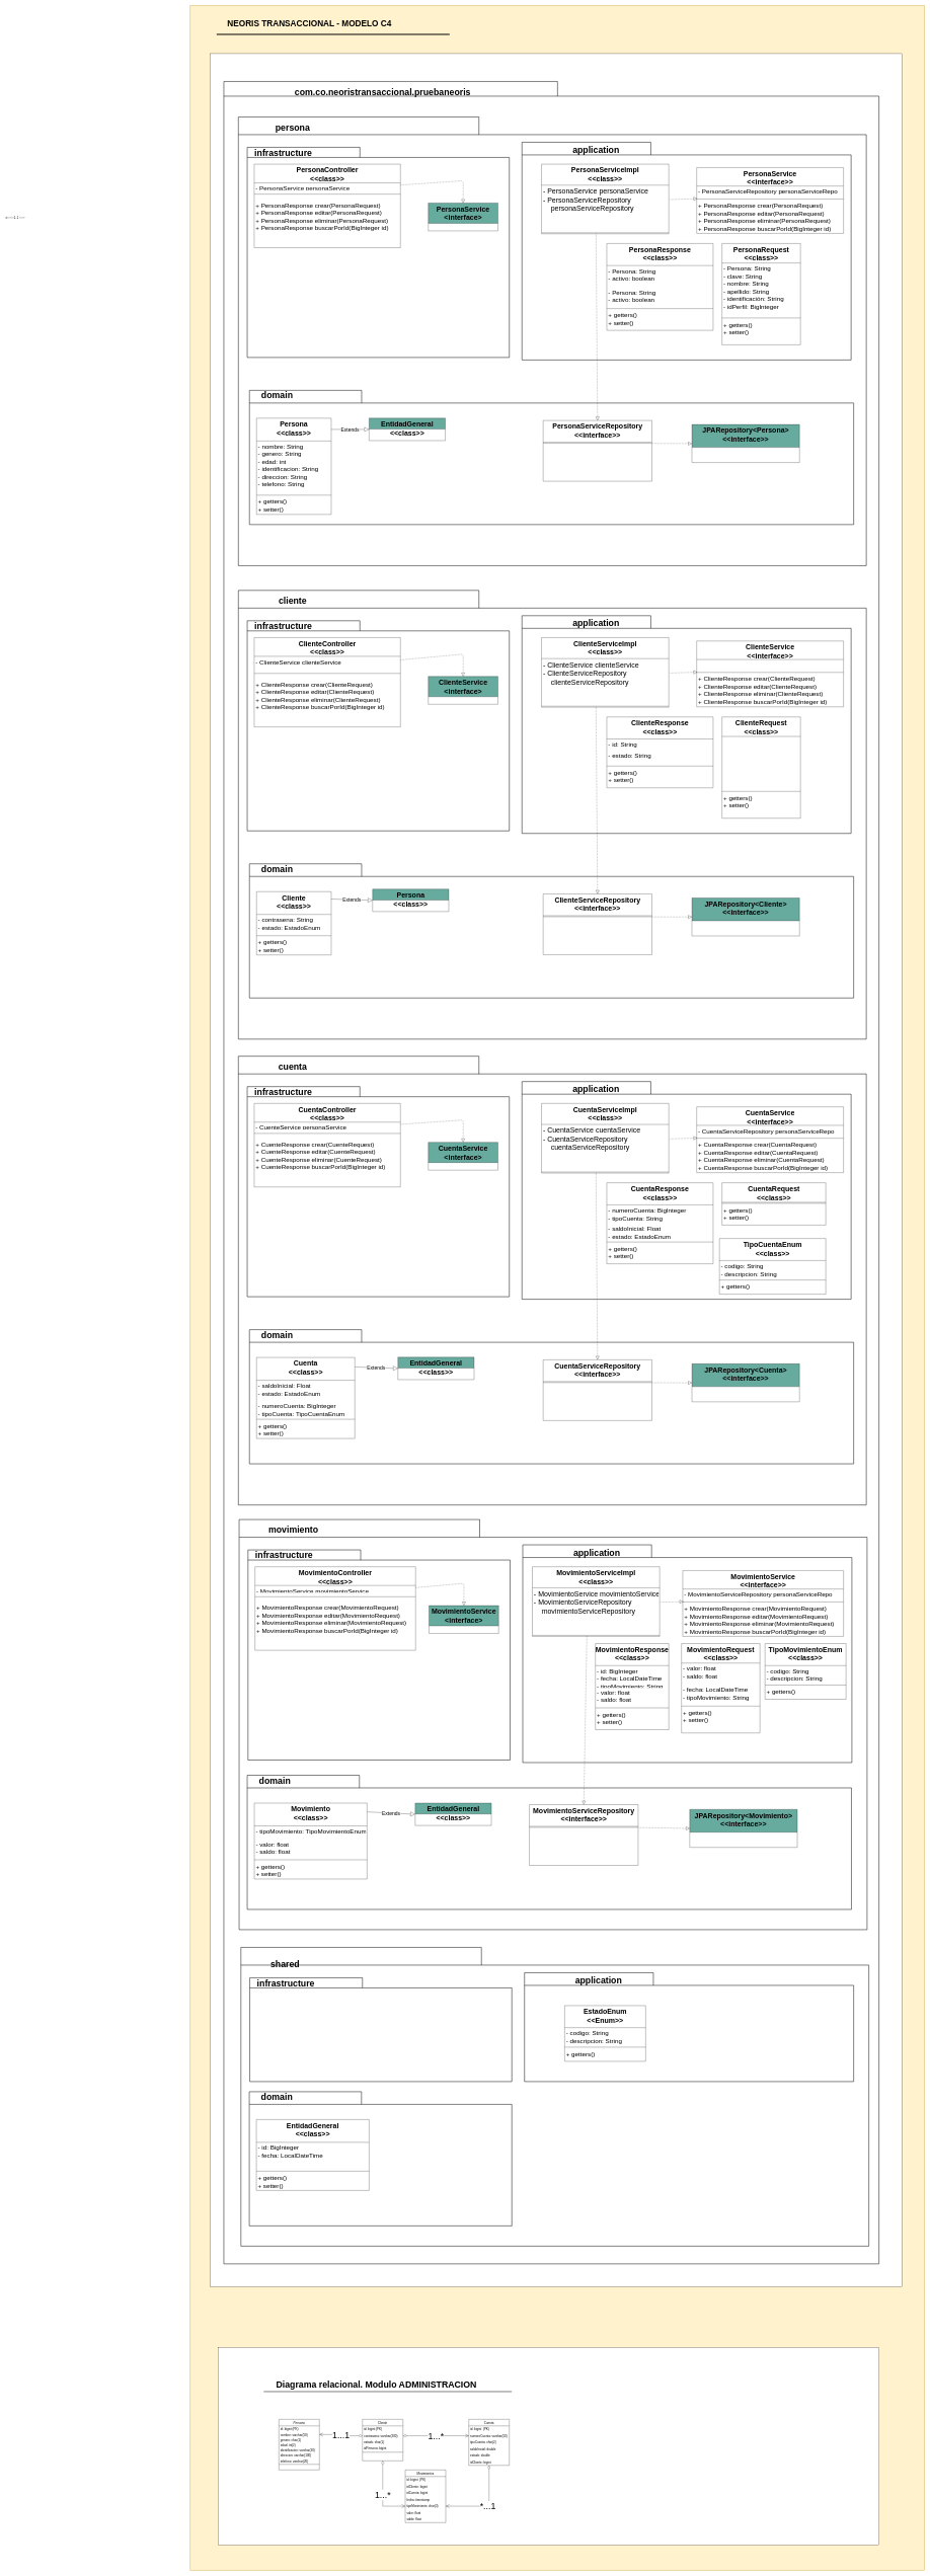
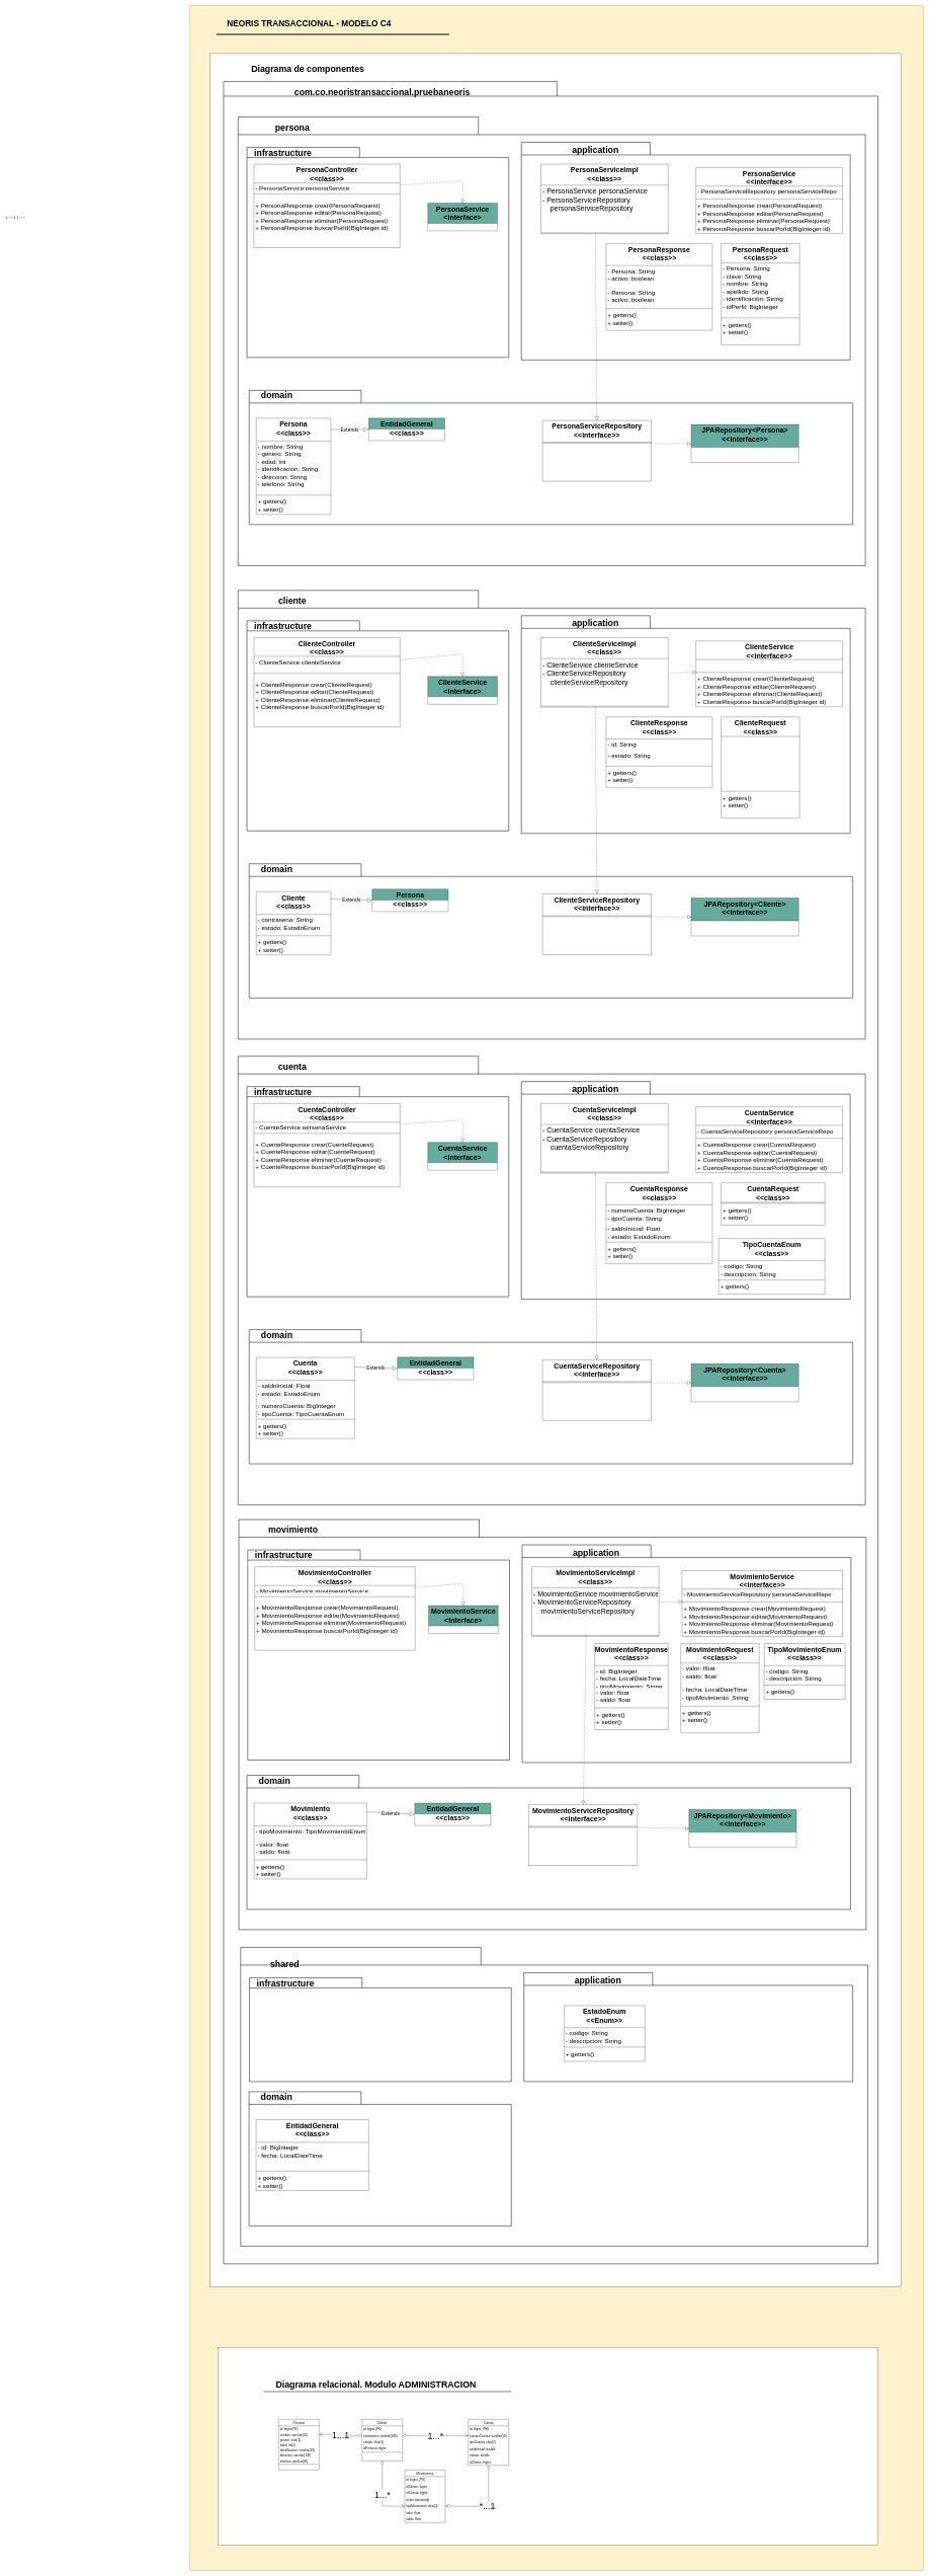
+ <mxCell id="6" value="Diagrama de componentes&amp;nbsp;" style="text;strokeColor=none;fillColor=none;html=1;fontSize=35;fontStyle=1;verticalAlign=middle;align=center;" vertex="1" parent="1"><mxGeometry x="890" y="250" width="661" height="40" as="geometry" /></mxCell>
- <mxCell id="30" value="" style="endArrow=block;dashed=1;endFill=0;endSize=12;html=1;exitX=1.01;exitY=0.31;exitDx=0;exitDy=0;entryX=0.004;entryY=1.064;entryDx=0;entryDy=0;exitPerimeter=0;entryPerimeter=0;" edge="1" parent="1" source="23" target="32"><mxGeometry width="160" relative="1" as="geometry"><mxPoint x="2692.25" y="890" as="sourcePoint" /><mxPoint x="2682.25" y="860" as="targetPoint" /></mxGeometry></mxCell>
- <mxCell id="149" value="" style="endArrow=block;dashed=1;endFill=0;endSize=12;html=1;exitX=1.01;exitY=0.31;exitDx=0;exitDy=0;entryX=0.004;entryY=1.064;entryDx=0;entryDy=0;exitPerimeter=0;entryPerimeter=0;" edge="1" parent="1" source="142" target="151"><mxGeometry width="160" relative="1" as="geometry"><mxPoint x="2692.25" y="4600" as="sourcePoint" /><mxPoint x="2682.25" y="4570" as="targetPoint" /></mxGeometry></mxCell>
